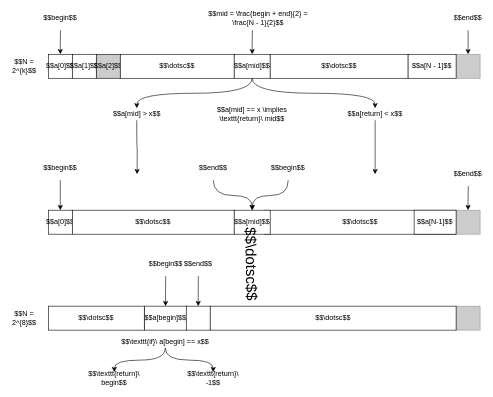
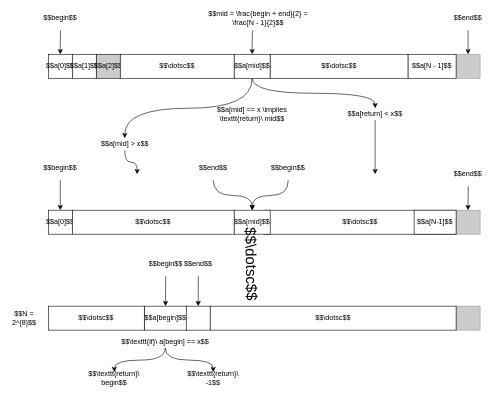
- <mxCell id="38" value="$$N = 2^{k}$$" style="text;html=1;strokeColor=none;fillColor=none;align=center;verticalAlign=middle;whiteSpace=wrap;rounded=0;" vertex="1" parent="1"><mxGeometry x="20" y="100" width="40" height="20" as="geometry" /></mxCell>
- <mxCell id="21" value="$$a[mid] &amp;gt; x$$" style="text;html=1;strokeColor=none;fillColor=none;align=center;verticalAlign=middle;whiteSpace=wrap;rounded=0;" vertex="1" parent="1"><mxGeometry x="152.5" y="180" width="150" height="20" as="geometry" /></mxCell>
+ <mxCell id="21" value="$$a[mid] &amp;gt; x$$" style="text;html=1;strokeColor=none;fillColor=none;align=center;verticalAlign=middle;whiteSpace=wrap;rounded=0;" vertex="1" parent="1"><mxGeometry x="132.5" y="230" width="150" height="20" as="geometry" /></mxCell>
